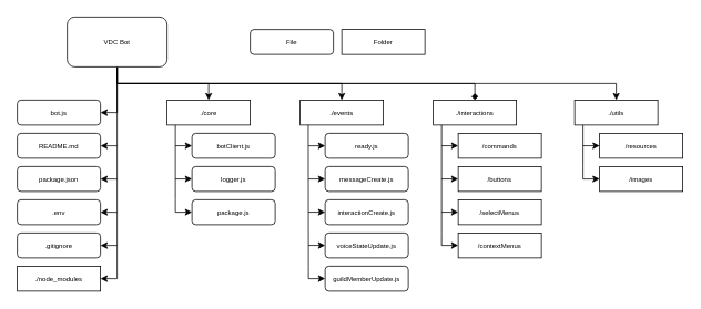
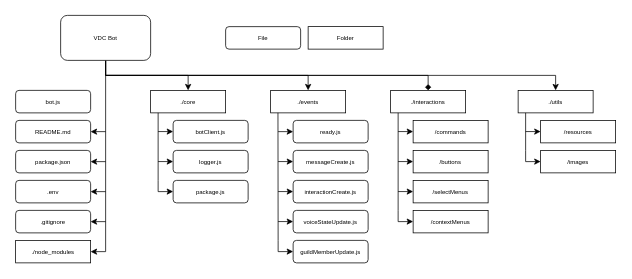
- <mxCell id="2" style="edgeStyle=orthogonalEdgeStyle;rounded=0;orthogonalLoop=1;jettySize=auto;html=1;entryX=1;entryY=0.5;entryDx=0;entryDy=0;fontSize=8;" parent="1" source="7" target="10" edge="1"><mxGeometry relative="1" as="geometry"><mxPoint x="240" y="120" as="targetPoint" /><Array as="points"><mxPoint x="140" y="135" /></Array></mxGeometry></mxCell>
